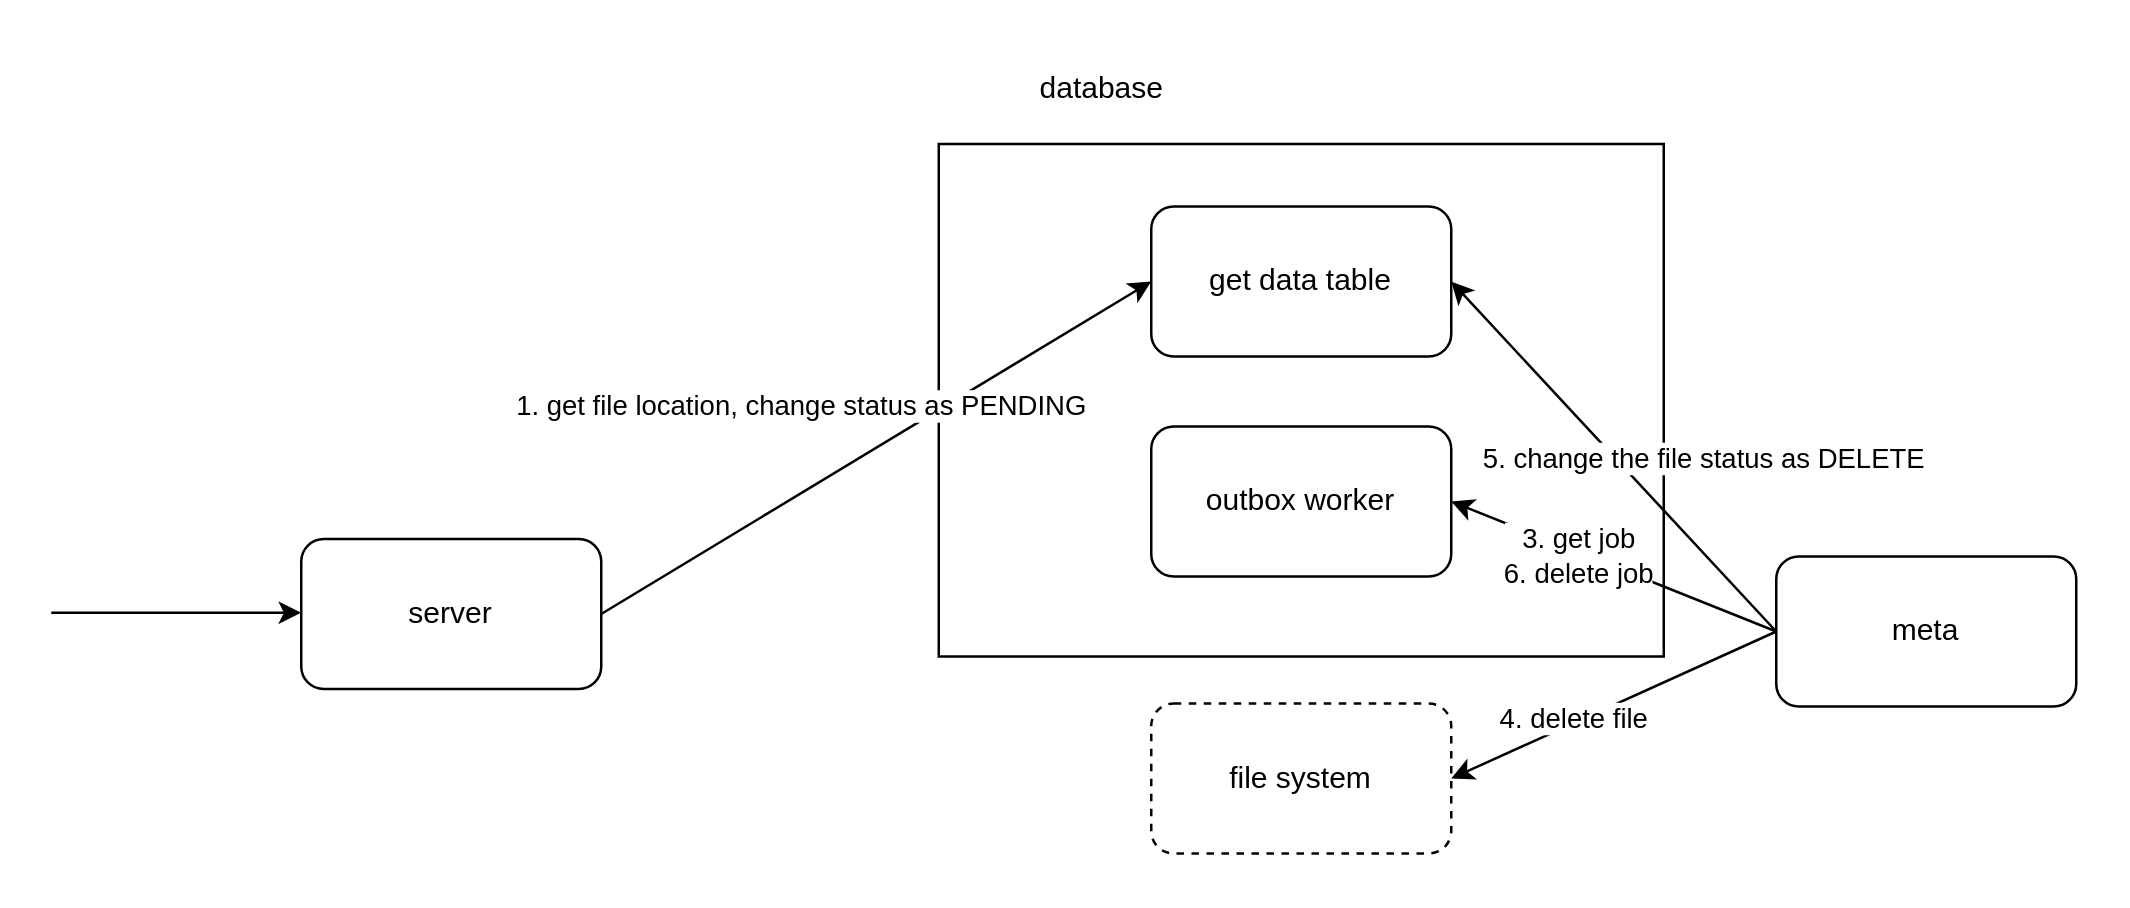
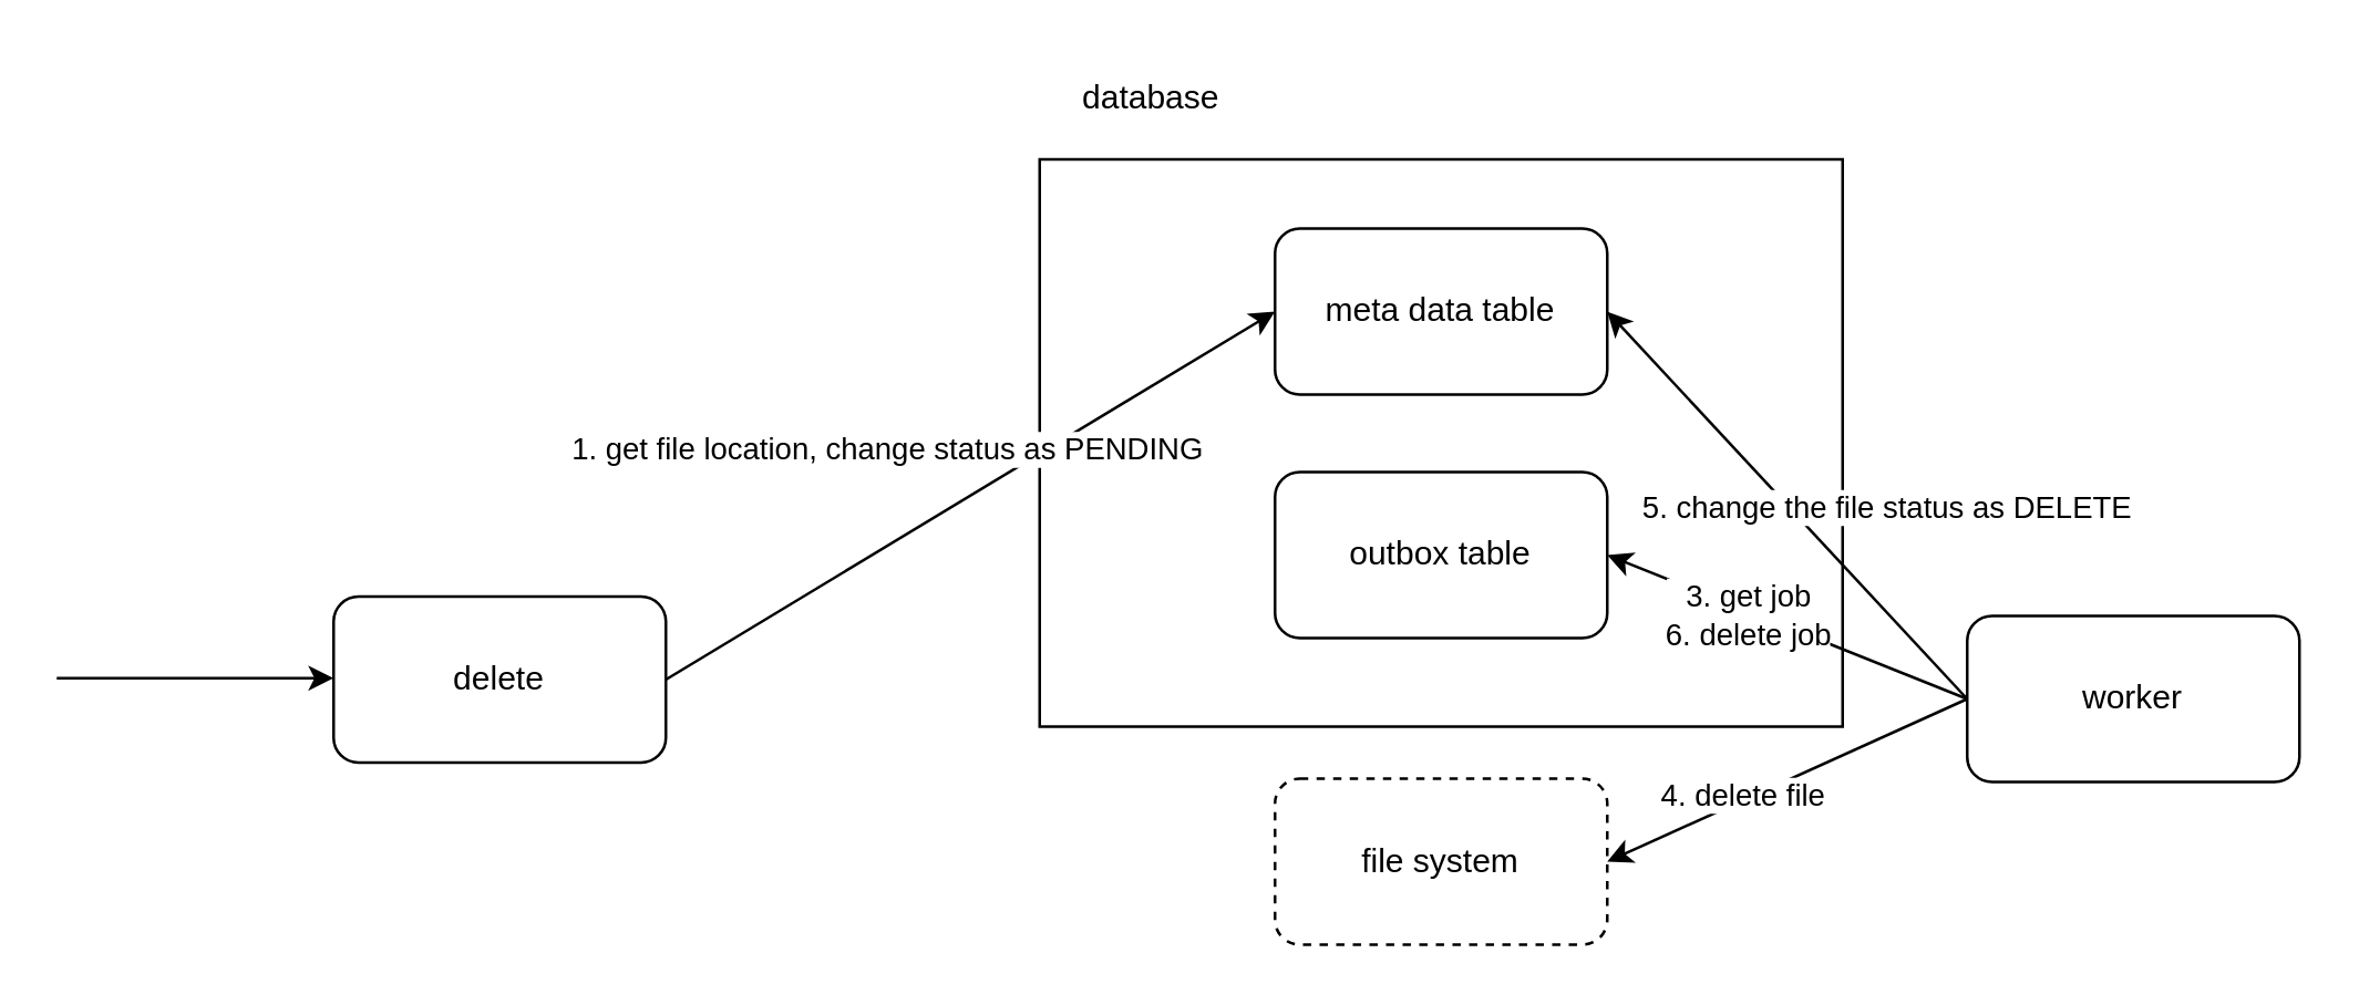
- <mxCell id="17" value="database" style="text;html=1;align=center;verticalAlign=middle;resizable=0;points=[];autosize=1;strokeColor=none;fillColor=none;" vertex="1" parent="1"><mxGeometry x="405" y="20" width="70" height="30" as="geometry" /></mxCell>
+ <mxCell id="17" value="database" style="text;html=1;align=center;verticalAlign=middle;resizable=0;points=[];autosize=1;strokeColor=none;fillColor=none;" vertex="1" parent="1"><mxGeometry x="380" y="20" width="70" height="30" as="geometry" /></mxCell>
- <mxCell id="5" value="get data table" style="rounded=1;whiteSpace=wrap;html=1;" parent="1" vertex="1"><mxGeometry x="460" y="82" width="120" height="60" as="geometry" /></mxCell>
+ <mxCell id="5" value="meta data table" style="rounded=1;whiteSpace=wrap;html=1;" parent="1" vertex="1"><mxGeometry x="460" y="82" width="120" height="60" as="geometry" /></mxCell>
- <mxCell id="8" value="outbox worker" style="rounded=1;whiteSpace=wrap;html=1;" vertex="1" parent="1"><mxGeometry x="460" y="170" width="120" height="60" as="geometry" /></mxCell>
+ <mxCell id="8" value="outbox table" style="rounded=1;whiteSpace=wrap;html=1;" vertex="1" parent="1"><mxGeometry x="460" y="170" width="120" height="60" as="geometry" /></mxCell>
- <mxCell id="4" value="server" style="rounded=1;whiteSpace=wrap;html=1;" parent="1" vertex="1"><mxGeometry x="120" y="215" width="120" height="60" as="geometry" /></mxCell>
+ <mxCell id="4" value="delete" style="rounded=1;whiteSpace=wrap;html=1;" parent="1" vertex="1"><mxGeometry x="120" y="215" width="120" height="60" as="geometry" /></mxCell>
- <mxCell id="9" value="meta" style="rounded=1;whiteSpace=wrap;html=1;" vertex="1" parent="1"><mxGeometry x="710" y="222" width="120" height="60" as="geometry" /></mxCell>
+ <mxCell id="9" value="worker" style="rounded=1;whiteSpace=wrap;html=1;" vertex="1" parent="1"><mxGeometry x="710" y="222" width="120" height="60" as="geometry" /></mxCell>
